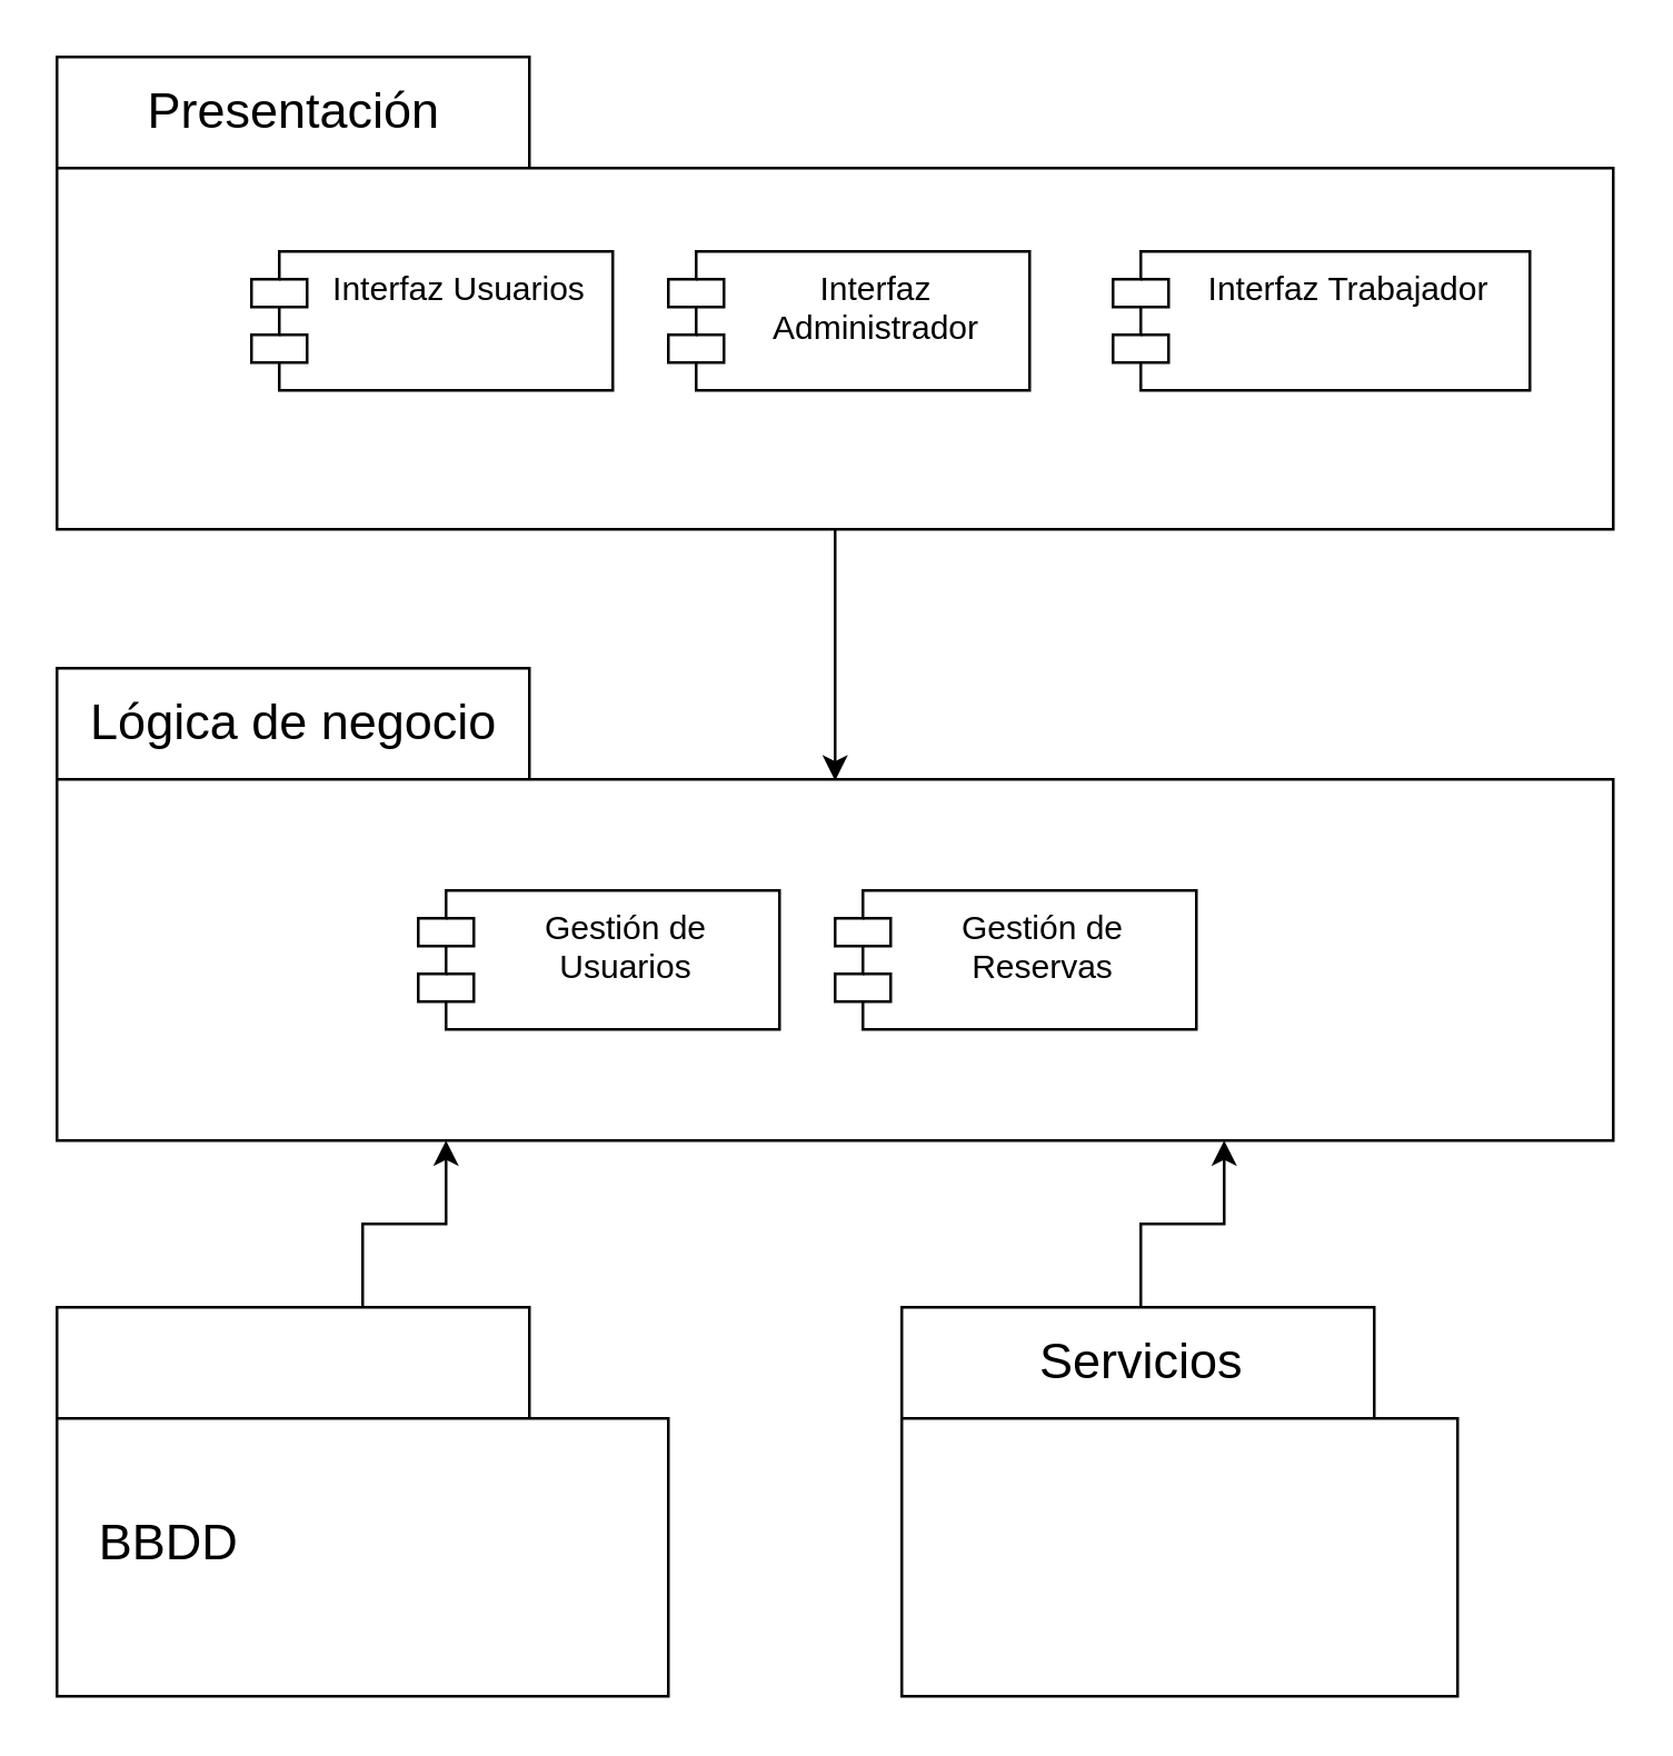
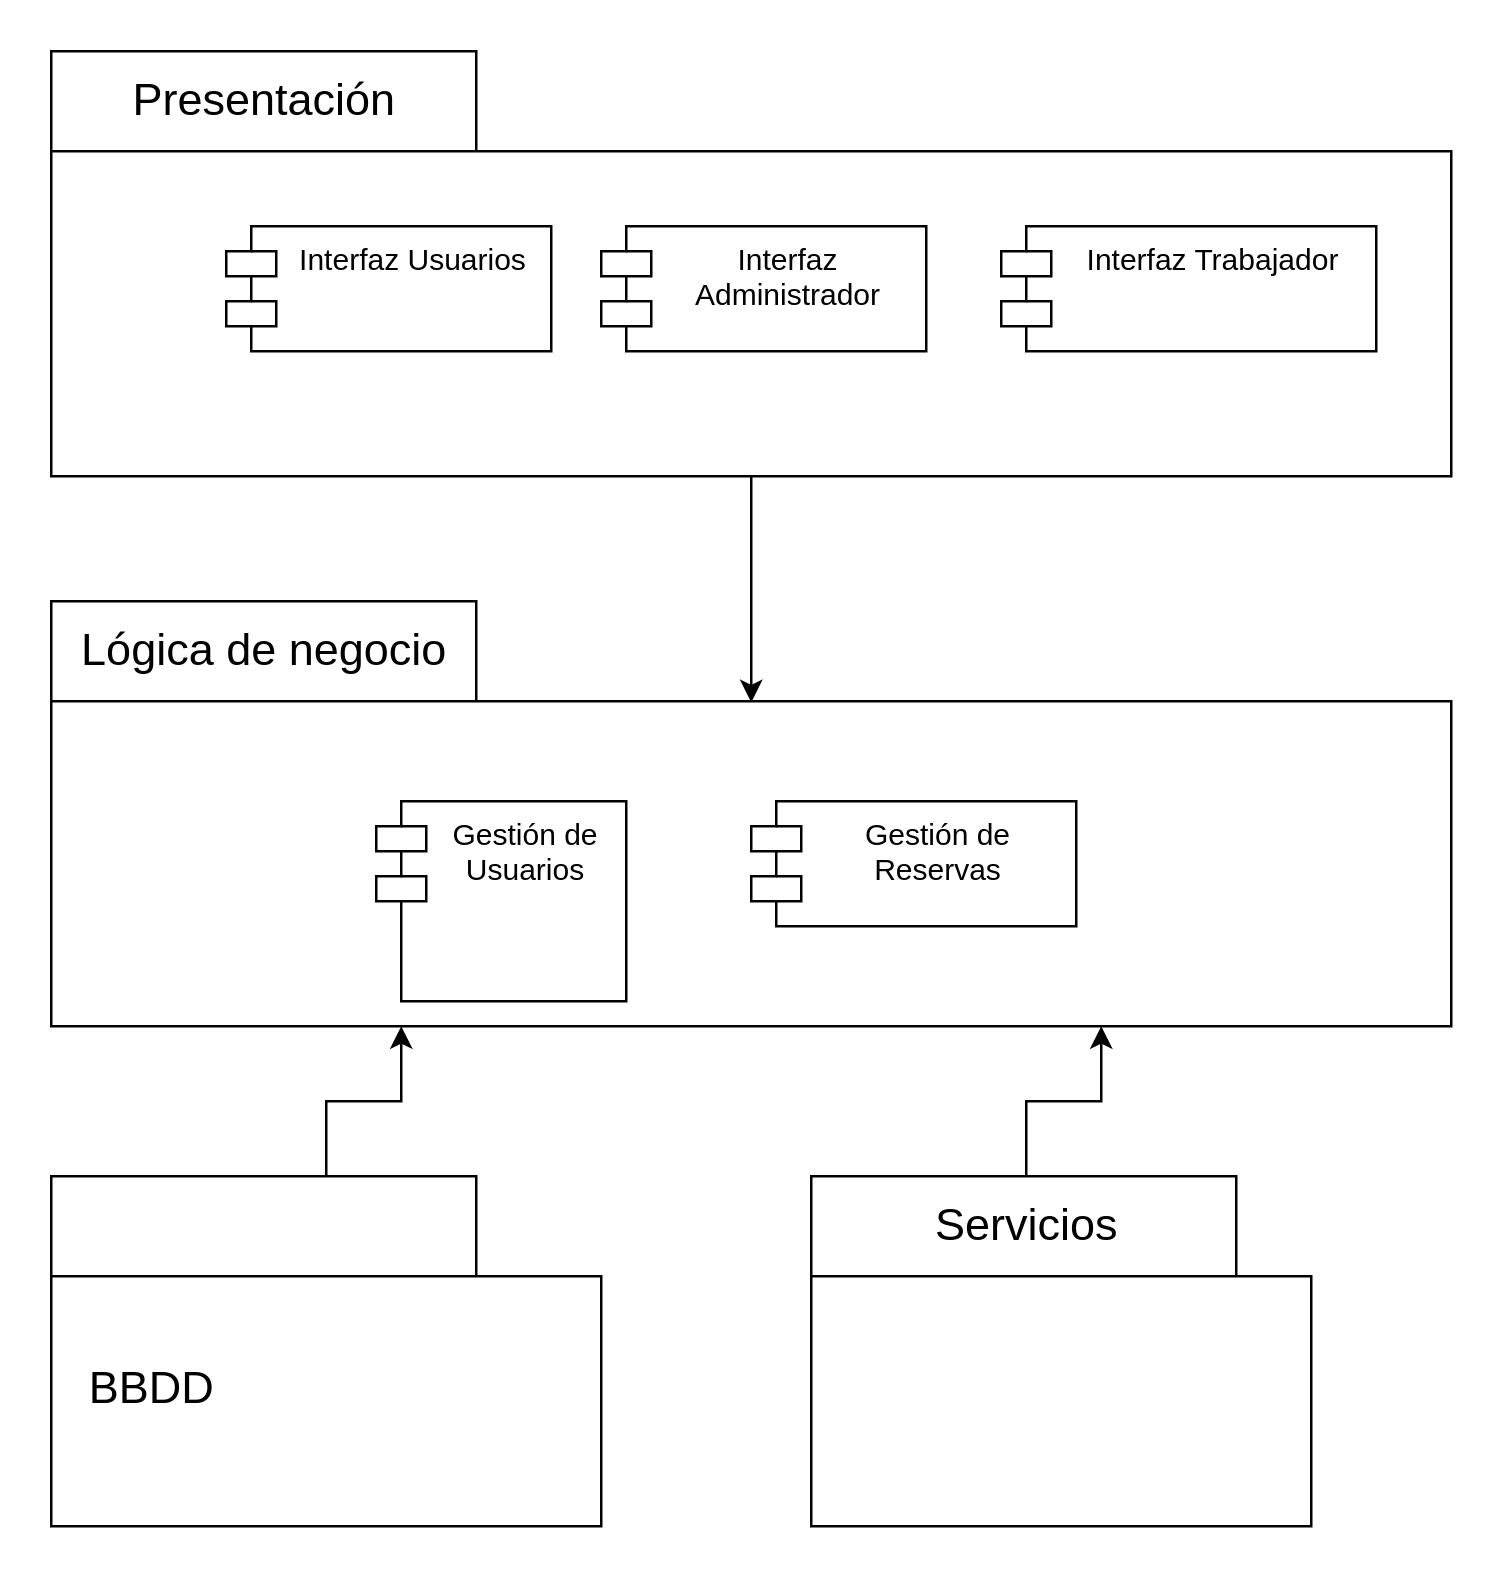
- <mxCell id="16" value="Gestión de Usuarios" style="shape=module;align=left;spacingLeft=20;align=center;verticalAlign=top;whiteSpace=wrap;html=1;" vertex="1" parent="1"><mxGeometry x="150" y="320" width="130" height="50" as="geometry" /></mxCell>
+ <mxCell id="16" value="Gestión de Usuarios" style="shape=module;align=left;spacingLeft=20;align=center;verticalAlign=top;whiteSpace=wrap;html=1;" vertex="1" parent="1"><mxGeometry x="150" y="320" width="100" height="80" as="geometry" /></mxCell>
